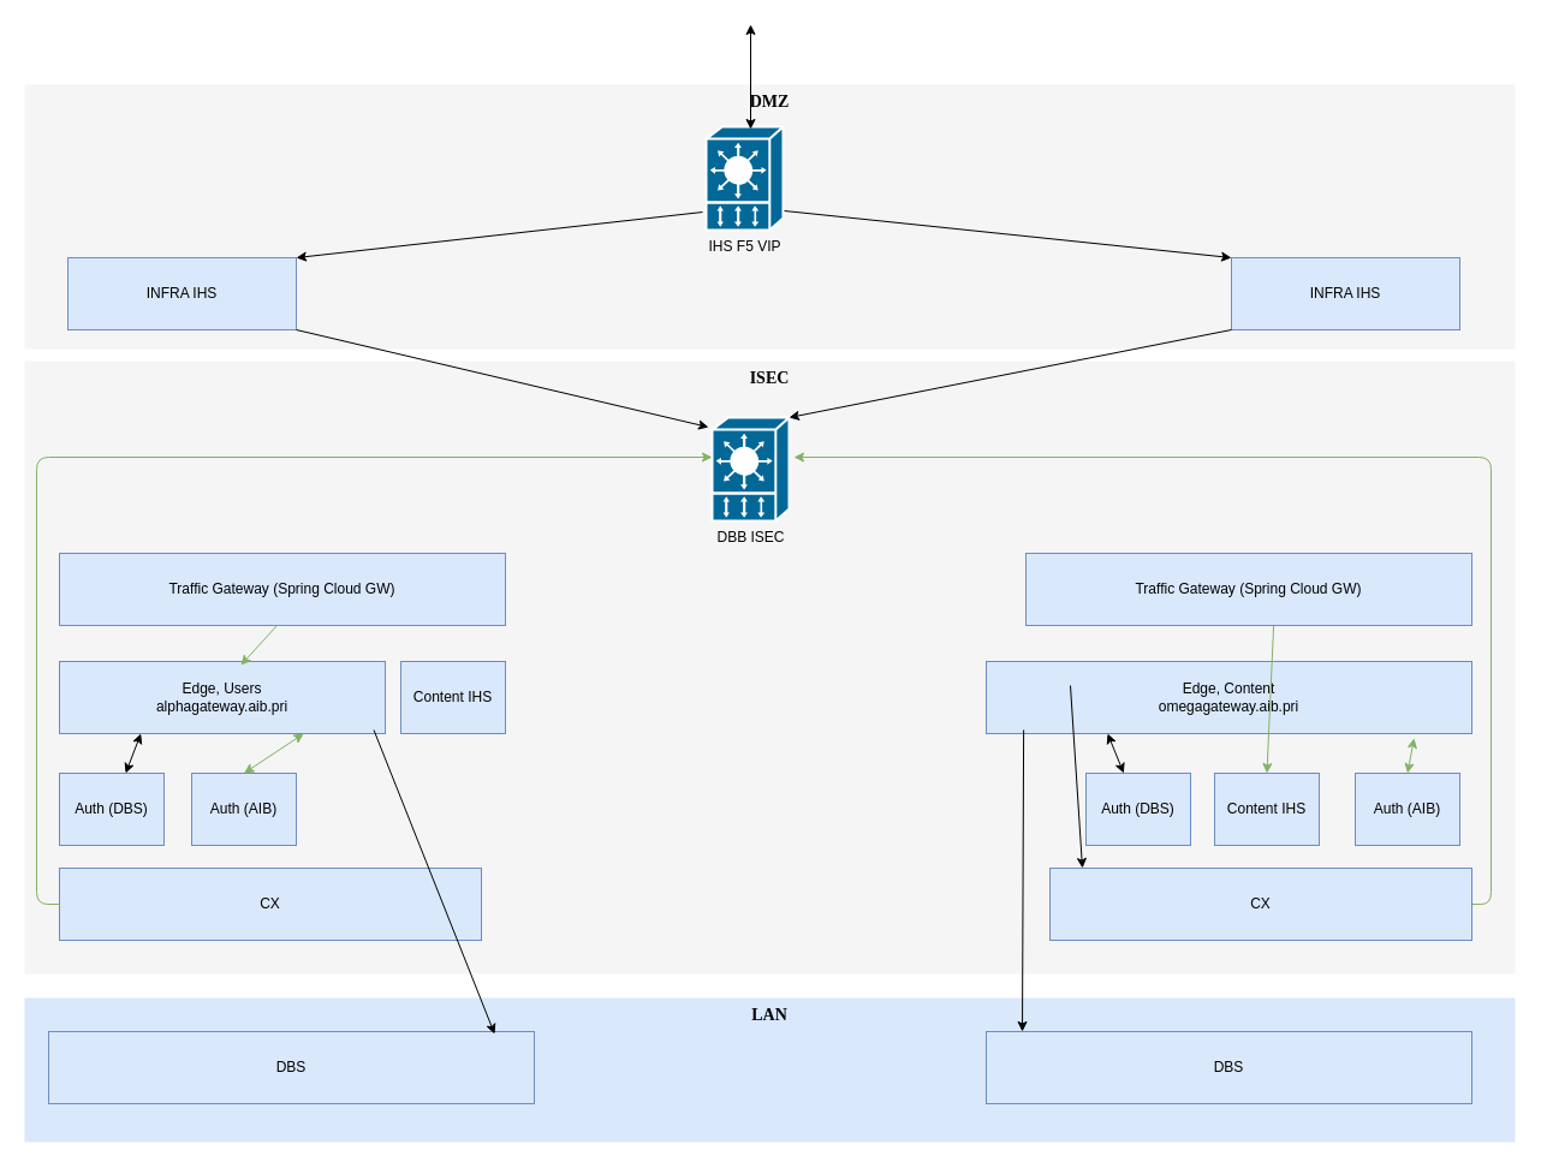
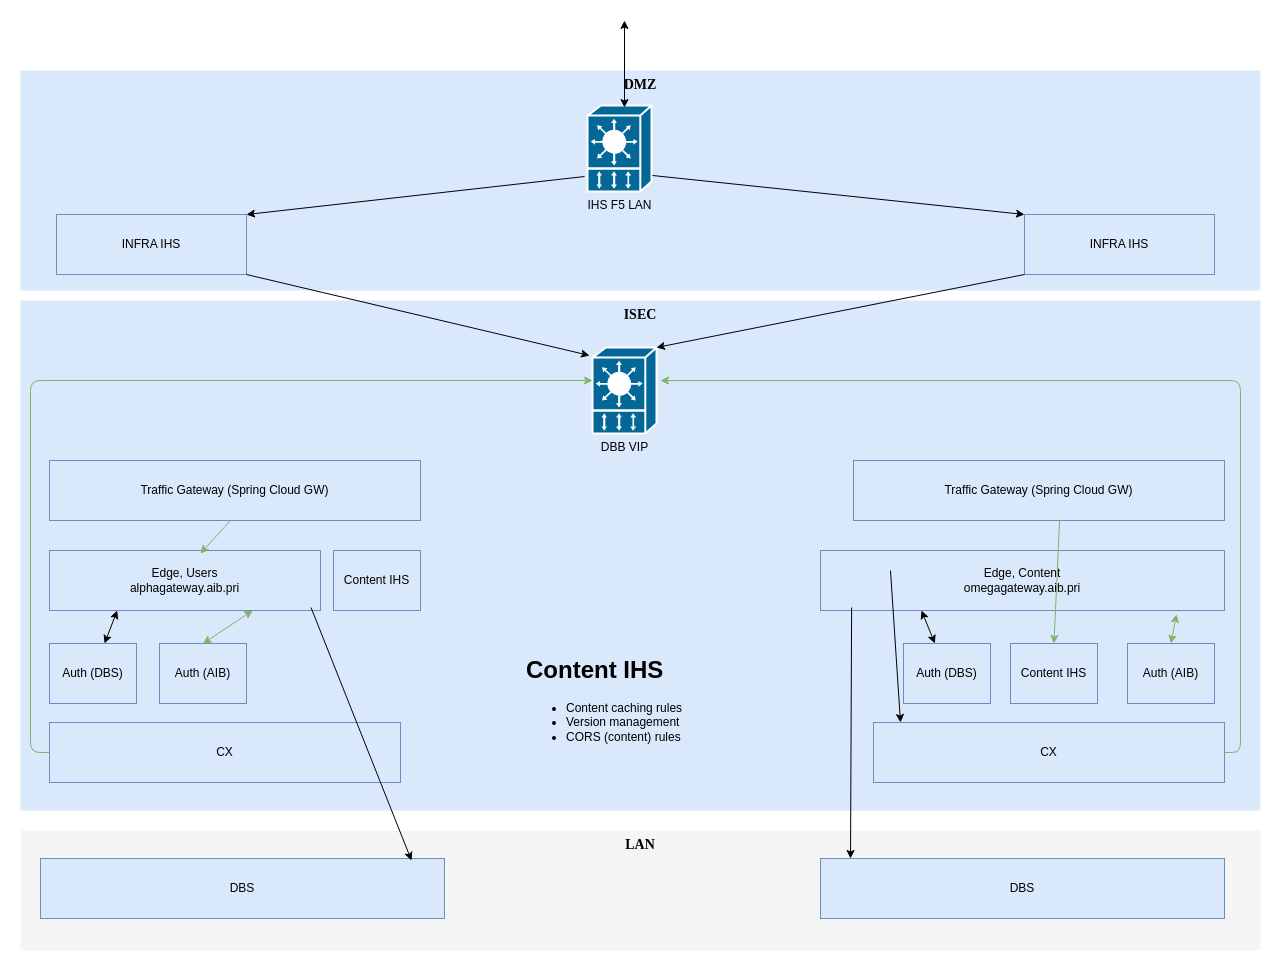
- <mxCell id="3" value="DMZ" style="whiteSpace=wrap;html=1;rounded=0;shadow=0;comic=0;strokeWidth=1;fontFamily=Verdana;fontSize=14;fillColor=#f5f5f5;strokeColor=none;verticalAlign=top;fontStyle=1" parent="1" vertex="1"><mxGeometry x="20" y="70" width="1240" height="220" as="geometry" /></mxCell>
+ <mxCell id="3" value="DMZ" style="whiteSpace=wrap;html=1;rounded=0;shadow=0;comic=0;strokeWidth=1;fontFamily=Verdana;fontSize=14;fillColor=#dae8fc;strokeColor=none;verticalAlign=top;fontStyle=1;" parent="1" vertex="1"><mxGeometry x="20" y="70" width="1240" height="220" as="geometry" /></mxCell>
- <mxCell id="4" value="IHS F5 VIP" style="shape=mxgraph.cisco.misc.vip;html=1;dashed=0;fillColor=#036897;strokeColor=#ffffff;strokeWidth=2;verticalLabelPosition=bottom;verticalAlign=top" parent="1" vertex="1"><mxGeometry x="587" y="105" width="64" height="86" as="geometry" /></mxCell>
+ <mxCell id="4" value="IHS F5 LAN" style="shape=mxgraph.cisco.misc.vip;html=1;dashed=0;fillColor=#036897;strokeColor=#ffffff;strokeWidth=2;verticalLabelPosition=bottom;verticalAlign=top" parent="1" vertex="1"><mxGeometry x="587" y="105" width="64" height="86" as="geometry" /></mxCell>
- <mxCell id="10" value="DBB ISEC" style="shape=mxgraph.cisco.misc.vip;html=1;dashed=0;fillColor=#036897;strokeColor=#ffffff;strokeWidth=2;verticalLabelPosition=bottom;verticalAlign=top" parent="1" vertex="1"><mxGeometry x="592" y="347" width="64" height="86" as="geometry" /></mxCell>
+ <mxCell id="10" value="DBB VIP" style="shape=mxgraph.cisco.misc.vip;html=1;dashed=0;fillColor=#036897;strokeColor=#ffffff;strokeWidth=2;verticalLabelPosition=bottom;verticalAlign=top" parent="1" vertex="1"><mxGeometry x="592" y="347" width="64" height="86" as="geometry" /></mxCell>
- <mxCell id="7" value="ISEC" style="whiteSpace=wrap;html=1;rounded=0;shadow=0;comic=0;strokeWidth=1;fontFamily=Verdana;fontSize=14;fillColor=#f5f5f5;strokeColor=none;verticalAlign=top;fontStyle=1" parent="1" vertex="1"><mxGeometry x="20" y="300" width="1240" height="510" as="geometry" /></mxCell>
+ <mxCell id="7" value="ISEC" style="whiteSpace=wrap;html=1;rounded=0;shadow=0;comic=0;strokeWidth=1;fontFamily=Verdana;fontSize=14;fillColor=#dae8fc;strokeColor=none;verticalAlign=top;fontStyle=1;" parent="1" vertex="1"><mxGeometry x="20" y="300" width="1240" height="510" as="geometry" /></mxCell>
+ <mxCell id="32" value="&lt;h1&gt;Content IHS&lt;/h1&gt;&lt;p&gt;&lt;/p&gt;&lt;ul&gt;&lt;li&gt;Content caching rules&lt;/li&gt;&lt;li&gt;Version management&lt;/li&gt;&lt;li&gt;CORS (content) rules&lt;/li&gt;&lt;/ul&gt;&lt;p&gt;&lt;/p&gt;&lt;p&gt;&lt;br&gt;&lt;/p&gt;" style="text;html=1;strokeColor=none;fillColor=none;spacing=5;spacingTop=-20;whiteSpace=wrap;overflow=hidden;rounded=0;" parent="1" vertex="1"><mxGeometry x="521" y="650" width="190" height="120" as="geometry" /></mxCell>
- <mxCell id="2" value="LAN" style="whiteSpace=wrap;html=1;rounded=0;shadow=0;comic=0;strokeWidth=1;fontFamily=Verdana;fontSize=14;fillColor=#dae8fc;strokeColor=none;verticalAlign=top;fontStyle=1;" parent="1" vertex="1"><mxGeometry x="20" y="830" width="1240" height="120" as="geometry" /></mxCell>
+ <mxCell id="2" value="LAN" style="whiteSpace=wrap;html=1;rounded=0;shadow=0;comic=0;strokeWidth=1;fontFamily=Verdana;fontSize=14;fillColor=#f5f5f5;strokeColor=none;verticalAlign=top;fontStyle=1" parent="1" vertex="1"><mxGeometry x="20" y="830" width="1240" height="120" as="geometry" /></mxCell>
